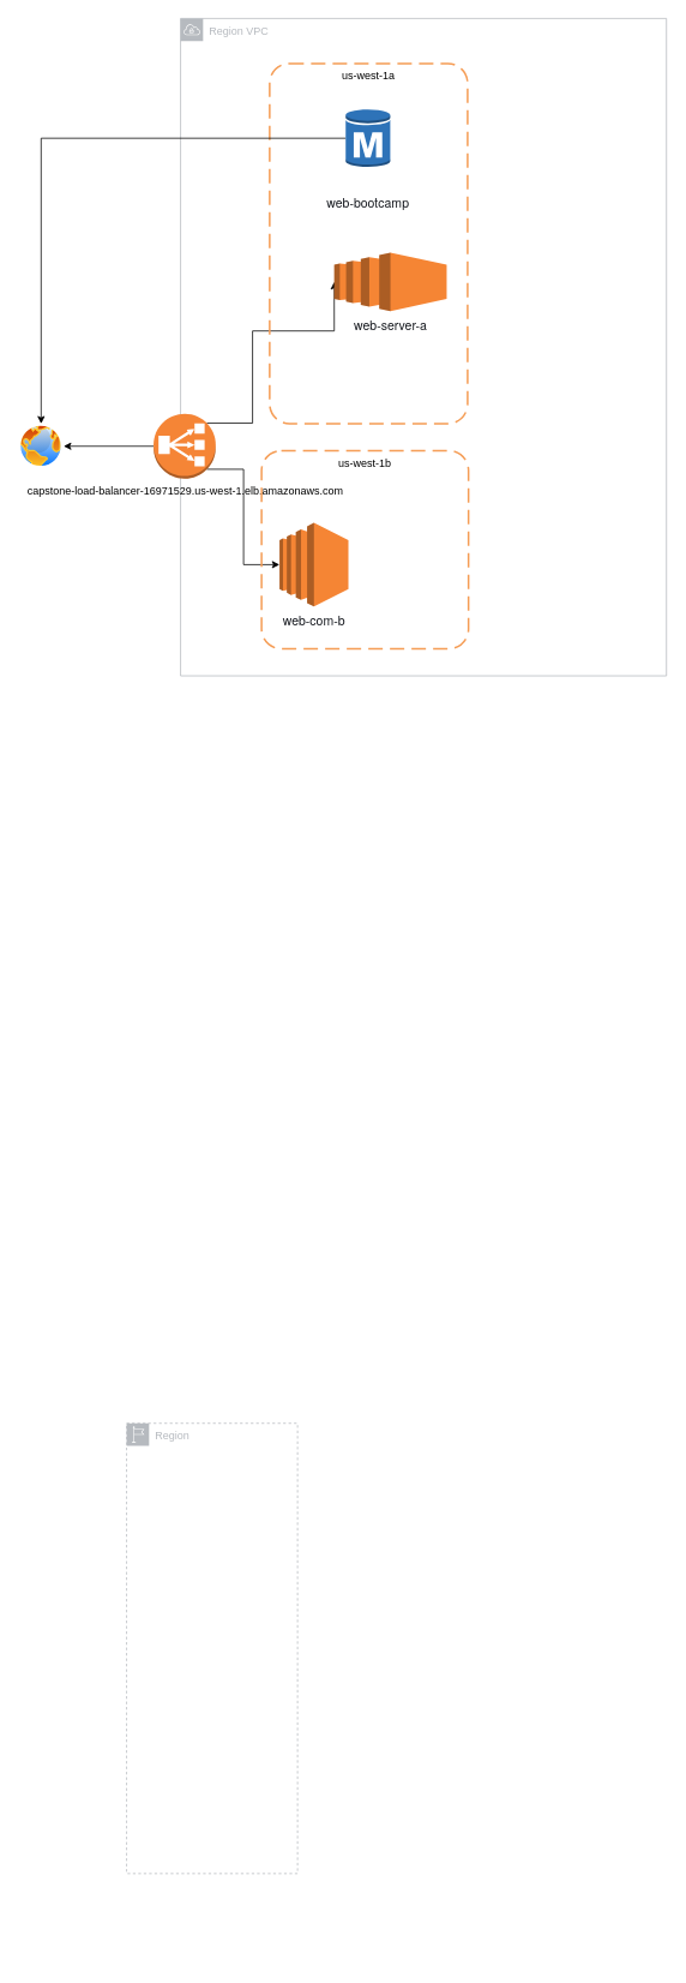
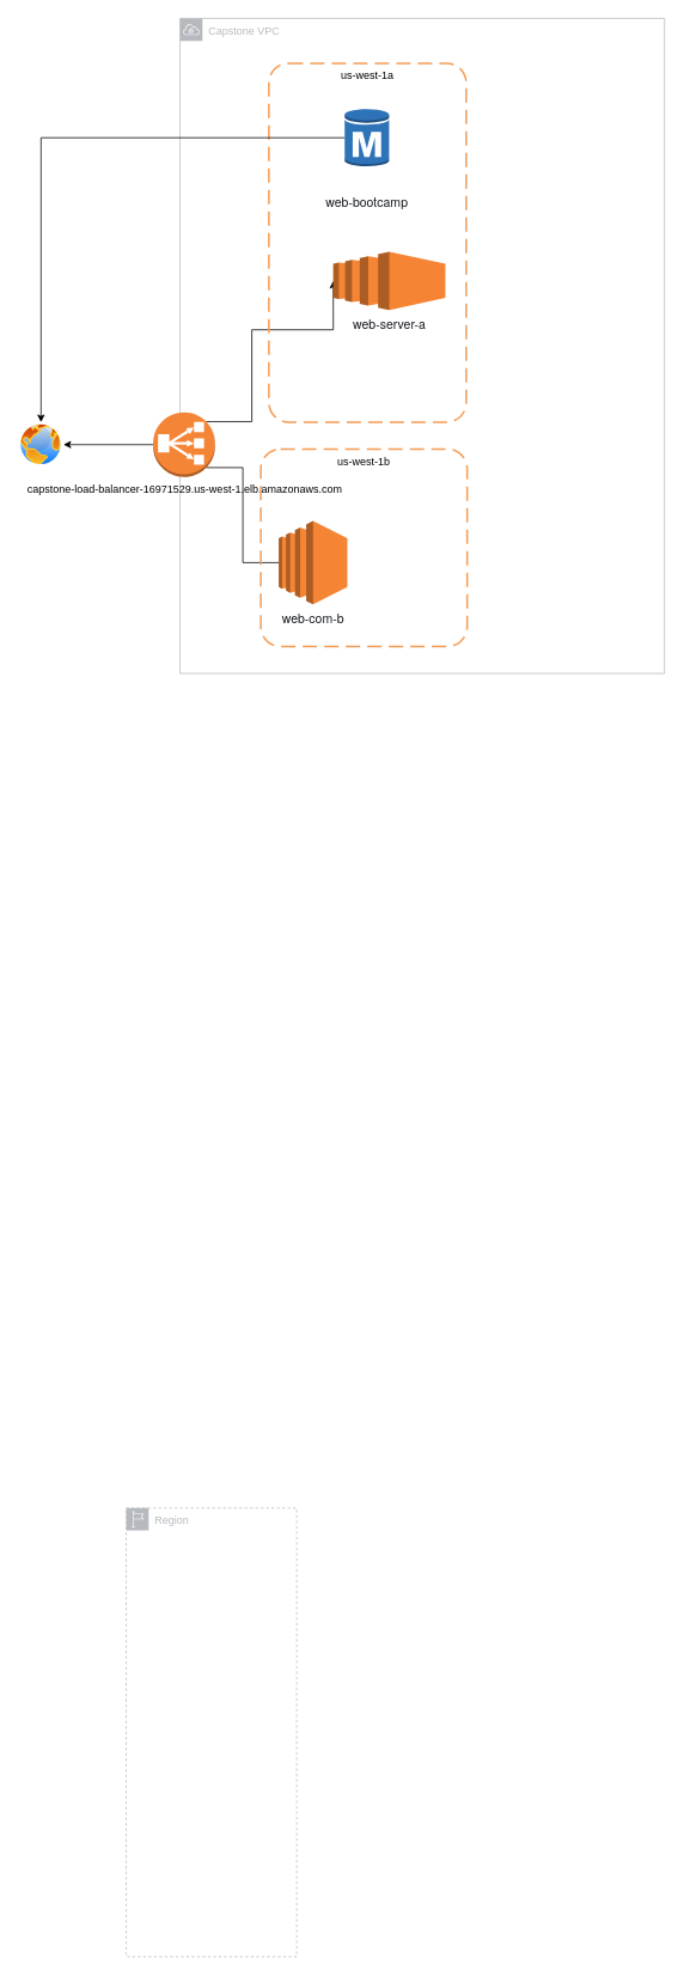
- <mxCell id="2" value="Region VPC" style="sketch=0;outlineConnect=0;gradientColor=none;html=1;whiteSpace=wrap;fontSize=12;fontStyle=0;shape=mxgraph.aws4.group;grIcon=mxgraph.aws4.group_vpc;strokeColor=#B6BABF;fillColor=none;verticalAlign=top;align=left;spacingLeft=30;fontColor=#B6BABF;dashed=0;" parent="1" vertex="1"><mxGeometry x="200" y="20" width="540" height="730" as="geometry" /></mxCell>
+ <mxCell id="2" value="Capstone VPC" style="sketch=0;outlineConnect=0;gradientColor=none;html=1;whiteSpace=wrap;fontSize=12;fontStyle=0;shape=mxgraph.aws4.group;grIcon=mxgraph.aws4.group_vpc;strokeColor=#B6BABF;fillColor=none;verticalAlign=top;align=left;spacingLeft=30;fontColor=#B6BABF;dashed=0;" parent="1" vertex="1"><mxGeometry x="200" y="20" width="540" height="730" as="geometry" /></mxCell>
- <mxCell id="4" style="edgeStyle=orthogonalEdgeStyle;rounded=0;orthogonalLoop=1;jettySize=auto;html=1;exitX=0.855;exitY=0.855;exitDx=0;exitDy=0;exitPerimeter=0;entryX=0;entryY=0.5;entryDx=0;entryDy=0;entryPerimeter=0;" parent="1" source="7" target="8" edge="1"><mxGeometry relative="1" as="geometry"><Array as="points"><mxPoint x="270" y="521" /><mxPoint x="270" y="627" /></Array></mxGeometry></mxCell>
+ <mxCell id="4" style="edgeStyle=orthogonalEdgeStyle;rounded=0;orthogonalLoop=1;jettySize=auto;html=1;exitX=0.855;exitY=0.855;exitDx=0;exitDy=0;exitPerimeter=0;entryX=0;entryY=0.5;entryDx=0;entryDy=0;entryPerimeter=0;endArrow=none;" parent="1" source="7" target="8" edge="1"><mxGeometry relative="1" as="geometry"><Array as="points"><mxPoint x="270" y="521" /><mxPoint x="270" y="627" /></Array></mxGeometry></mxCell>
- <mxCell id="3" value="Region" style="sketch=0;outlineConnect=0;gradientColor=none;html=1;whiteSpace=wrap;fontSize=12;fontStyle=0;shape=mxgraph.aws4.group;grIcon=mxgraph.aws4.group_region;strokeColor=#B6BABF;fillColor=none;verticalAlign=top;align=left;spacingLeft=30;fontColor=#B6BABF;dashed=1;" parent="1" vertex="1"><mxGeometry x="140" y="1580" width="190" height="500" as="geometry" /></mxCell>
+ <mxCell id="3" value="Region" style="sketch=0;outlineConnect=0;gradientColor=none;html=1;whiteSpace=wrap;fontSize=12;fontStyle=0;shape=mxgraph.aws4.group;grIcon=mxgraph.aws4.group_region;strokeColor=#B6BABF;fillColor=none;verticalAlign=top;align=left;spacingLeft=30;fontColor=#B6BABF;dashed=1;" parent="1" vertex="1"><mxGeometry x="140" y="1680" width="190" height="500" as="geometry" /></mxCell>
